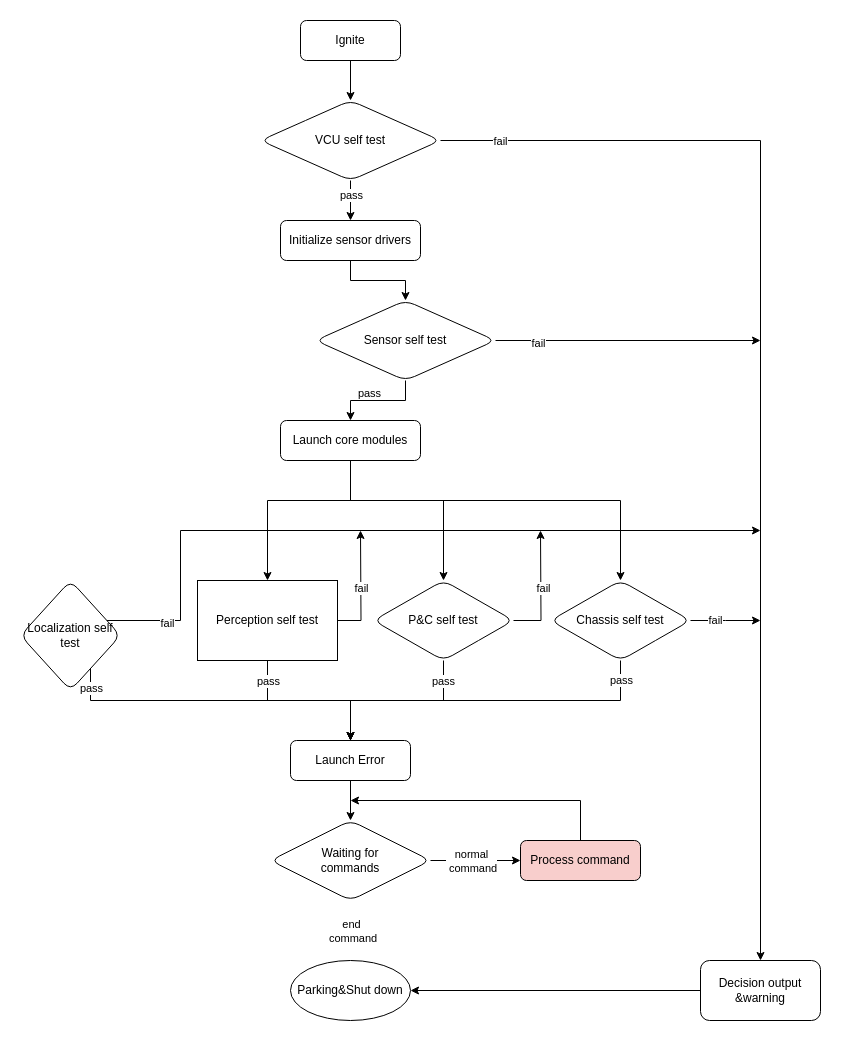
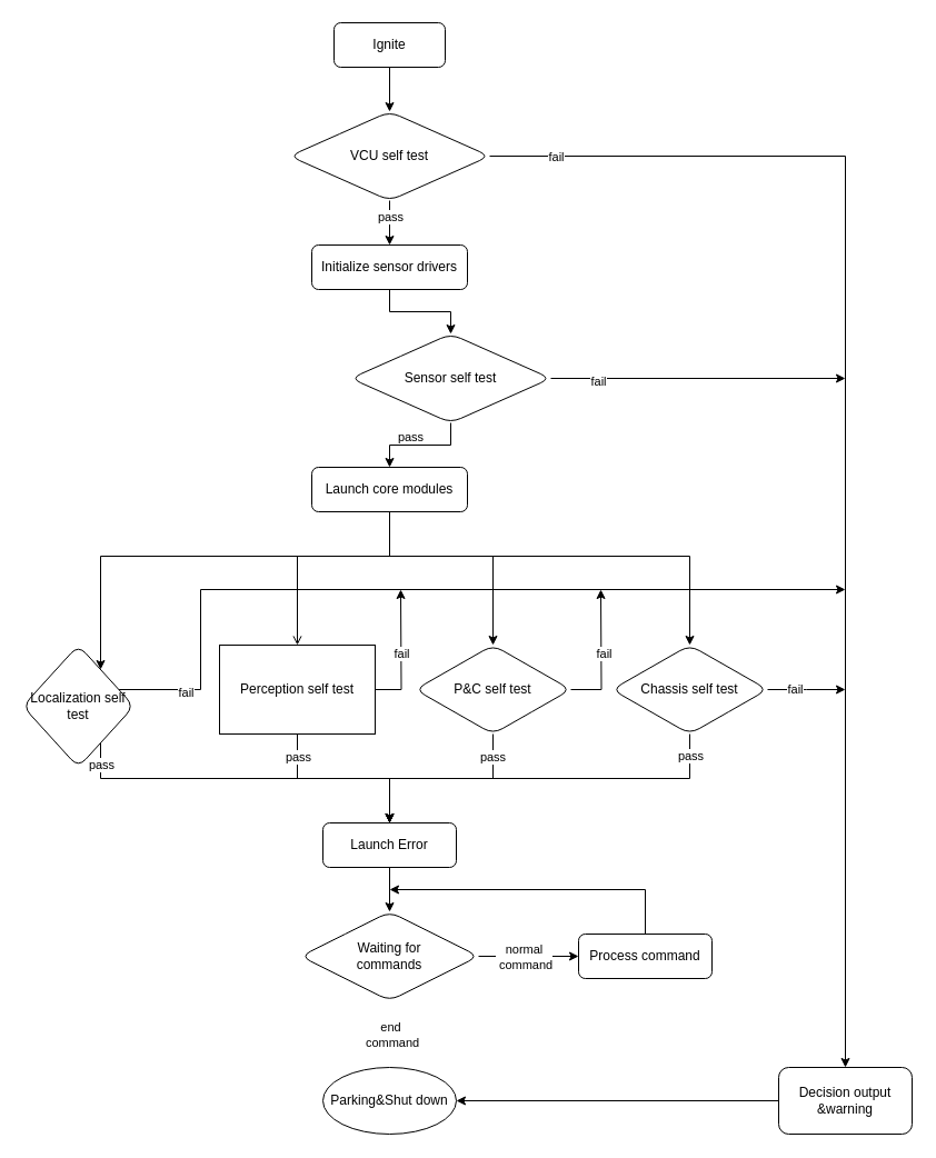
+ <mxCell id="16" value="" style="edgeStyle=orthogonalEdgeStyle;rounded=0;orthogonalLoop=1;jettySize=auto;html=1;" edge="1" parent="1" source="20" target="25"><mxGeometry relative="1" as="geometry"><Array as="points"><mxPoint x="350" y="500" /><mxPoint x="90" y="500" /></Array></mxGeometry></mxCell>
- <mxCell id="18" style="edgeStyle=orthogonalEdgeStyle;rounded=0;orthogonalLoop=1;jettySize=auto;html=1;" edge="1" parent="1" source="20" target="30"><mxGeometry relative="1" as="geometry"><Array as="points"><mxPoint x="350" y="500" /><mxPoint x="267" y="500" /></Array></mxGeometry></mxCell>
+ <mxCell id="18" style="edgeStyle=orthogonalEdgeStyle;rounded=0;orthogonalLoop=1;jettySize=auto;html=1;endArrow=open;" edge="1" parent="1" source="20" target="30"><mxGeometry relative="1" as="geometry"><Array as="points"><mxPoint x="350" y="500" /><mxPoint x="267" y="500" /></Array></mxGeometry></mxCell>
- <mxCell id="49" value="Process command" style="whiteSpace=wrap;html=1;rounded=1;fillColor=#f8cecc;" vertex="1" parent="1"><mxGeometry x="520" y="840" width="120" height="40" as="geometry" /></mxCell>
+ <mxCell id="49" value="Process command" style="whiteSpace=wrap;html=1;rounded=1;" vertex="1" parent="1"><mxGeometry x="520" y="840" width="120" height="40" as="geometry" /></mxCell>
